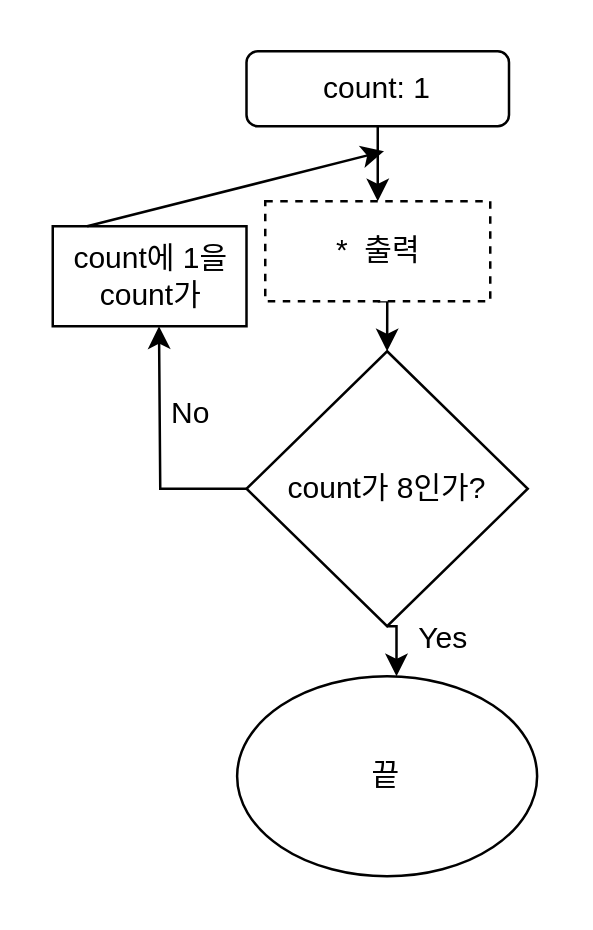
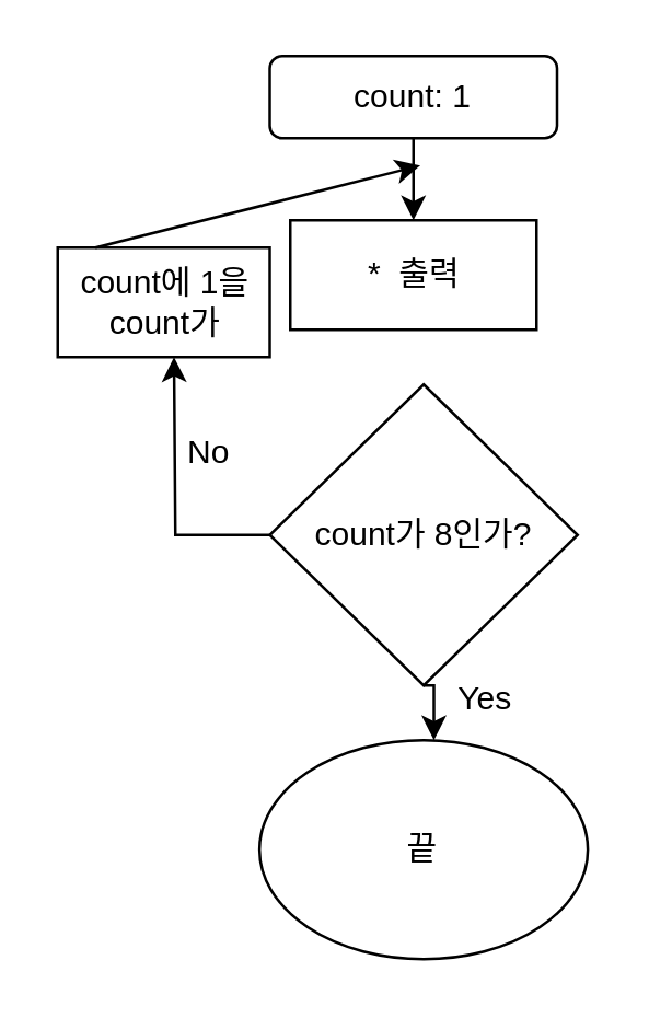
- <mxCell id="5" value="*&amp;nbsp; 출력" style="rounded=0;whiteSpace=wrap;html=1;dashed=1;" vertex="1" parent="1"><mxGeometry x="105.5" y="80" width="90" height="40" as="geometry" /></mxCell>
+ <mxCell id="5" value="*&amp;nbsp; 출력" style="rounded=0;whiteSpace=wrap;html=1;" vertex="1" parent="1"><mxGeometry x="105.5" y="80" width="90" height="40" as="geometry" /></mxCell>
- <mxCell id="4" style="edgeStyle=orthogonalEdgeStyle;rounded=0;orthogonalLoop=1;jettySize=auto;html=1;exitX=0.5;exitY=1;exitDx=0;exitDy=0;entryX=0.5;entryY=0;entryDx=0;entryDy=0;" edge="1" parent="1" source="5" target="8"><mxGeometry relative="1" as="geometry" /></mxCell>
